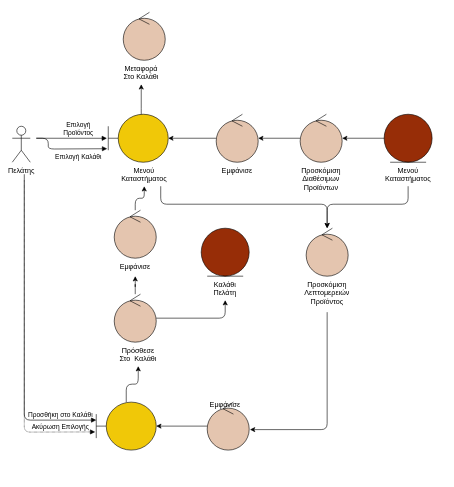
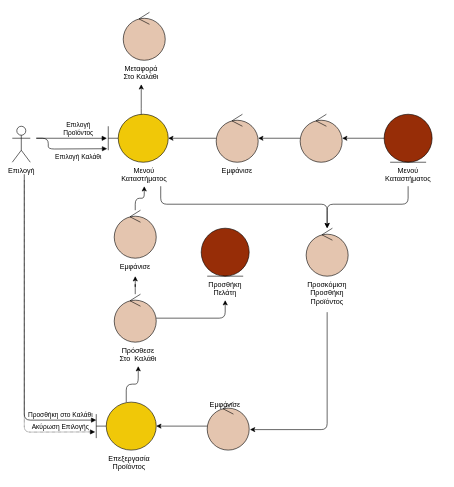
- <mxCell id="24" value="Πελάτης" style="shape=umlActor;verticalLabelPosition=bottom;verticalAlign=top;html=1;outlineConnect=0;" vertex="1" parent="1"><mxGeometry x="20" y="210" width="30" height="60" as="geometry" /></mxCell>
+ <mxCell id="24" value="Επιλογή" style="shape=umlActor;verticalLabelPosition=bottom;verticalAlign=top;html=1;outlineConnect=0;" vertex="1" parent="1"><mxGeometry x="20" y="210" width="30" height="60" as="geometry" /></mxCell>
- <mxCell id="25" value="&lt;meta charset=&quot;utf-8&quot;&gt;&lt;span style=&quot;color: rgb(0, 0, 0); font-family: helvetica; font-size: 12px; font-style: normal; font-weight: 400; letter-spacing: normal; text-indent: 0px; text-transform: none; word-spacing: 0px; display: inline; float: none;&quot;&gt;Προσκόμιση&lt;/span&gt;&lt;br style=&quot;color: rgb(0, 0, 0); font-family: helvetica; font-size: 12px; font-style: normal; font-weight: 400; letter-spacing: normal; text-indent: 0px; text-transform: none; word-spacing: 0px;&quot;&gt;&lt;span style=&quot;color: rgb(0, 0, 0); font-family: helvetica; font-size: 12px; font-style: normal; font-weight: 400; letter-spacing: normal; text-indent: 0px; text-transform: none; word-spacing: 0px; display: inline; float: none;&quot;&gt;Διαθέσιμων&lt;/span&gt;&lt;br style=&quot;color: rgb(0, 0, 0); font-family: helvetica; font-size: 12px; font-style: normal; font-weight: 400; letter-spacing: normal; text-indent: 0px; text-transform: none; word-spacing: 0px;&quot;&gt;&lt;span style=&quot;color: rgb(0, 0, 0); font-family: helvetica; font-size: 12px; font-style: normal; font-weight: 400; letter-spacing: normal; text-indent: 0px; text-transform: none; word-spacing: 0px; display: inline; float: none;&quot;&gt;Προϊόντων&lt;/span&gt;" style="text;whiteSpace=wrap;html=1;align=center;labelBackgroundColor=none;" vertex="1" parent="1"><mxGeometry x="485" y="270" width="100" height="60" as="geometry" /></mxCell>
- <mxCell id="36" value="&lt;font face=&quot;helvetica&quot;&gt;Καλάθι&lt;br&gt;Πελάτη&lt;br&gt;&lt;/font&gt;" style="text;whiteSpace=wrap;html=1;align=center;labelBackgroundColor=none;" vertex="1" parent="1"><mxGeometry x="320" y="460" width="110" height="40" as="geometry" /></mxCell>
+ <mxCell id="36" value="&lt;font face=&quot;helvetica&quot;&gt;Προσθήκη&lt;br&gt;Πελάτη&lt;br&gt;&lt;/font&gt;" style="text;whiteSpace=wrap;html=1;align=center;labelBackgroundColor=none;" vertex="1" parent="1"><mxGeometry x="320" y="460" width="110" height="40" as="geometry" /></mxCell>
- <mxCell id="29" value="&lt;meta charset=&quot;utf-8&quot;&gt;&lt;span style=&quot;color: rgb(0, 0, 0); font-family: helvetica; font-size: 12px; font-style: normal; font-weight: 400; letter-spacing: normal; text-indent: 0px; text-transform: none; word-spacing: 0px; display: inline; float: none;&quot;&gt;Προσκόμιση&lt;/span&gt;&lt;br style=&quot;color: rgb(0, 0, 0); font-family: helvetica; font-size: 12px; font-style: normal; font-weight: 400; letter-spacing: normal; text-indent: 0px; text-transform: none; word-spacing: 0px;&quot;&gt;&lt;span style=&quot;color: rgb(0, 0, 0); font-family: helvetica; font-size: 12px; font-style: normal; font-weight: 400; letter-spacing: normal; text-indent: 0px; text-transform: none; word-spacing: 0px; display: inline; float: none;&quot;&gt;Λεπτομερειών&lt;/span&gt;&lt;br style=&quot;color: rgb(0, 0, 0); font-family: helvetica; font-size: 12px; font-style: normal; font-weight: 400; letter-spacing: normal; text-indent: 0px; text-transform: none; word-spacing: 0px;&quot;&gt;&lt;span style=&quot;color: rgb(0, 0, 0); font-family: helvetica; font-size: 12px; font-style: normal; font-weight: 400; letter-spacing: normal; text-indent: 0px; text-transform: none; word-spacing: 0px; display: inline; float: none;&quot;&gt;Προϊόντος&lt;/span&gt;" style="text;whiteSpace=wrap;html=1;align=center;labelBackgroundColor=none;" vertex="1" parent="1"><mxGeometry x="490" y="460" width="110" height="60" as="geometry" /></mxCell>
+ <mxCell id="29" value="&lt;meta charset=&quot;utf-8&quot;&gt;&lt;span style=&quot;color: rgb(0, 0, 0); font-family: helvetica; font-size: 12px; font-style: normal; font-weight: 400; letter-spacing: normal; text-indent: 0px; text-transform: none; word-spacing: 0px; display: inline; float: none;&quot;&gt;Προσκόμιση&lt;/span&gt;&lt;br style=&quot;color: rgb(0, 0, 0); font-family: helvetica; font-size: 12px; font-style: normal; font-weight: 400; letter-spacing: normal; text-indent: 0px; text-transform: none; word-spacing: 0px;&quot;&gt;&lt;span style=&quot;color: rgb(0, 0, 0); font-family: helvetica; font-size: 12px; font-style: normal; font-weight: 400; letter-spacing: normal; text-indent: 0px; text-transform: none; word-spacing: 0px; display: inline; float: none;&quot;&gt;Προσθήκη&lt;/span&gt;&lt;br style=&quot;color: rgb(0, 0, 0); font-family: helvetica; font-size: 12px; font-style: normal; font-weight: 400; letter-spacing: normal; text-indent: 0px; text-transform: none; word-spacing: 0px;&quot;&gt;&lt;span style=&quot;color: rgb(0, 0, 0); font-family: helvetica; font-size: 12px; font-style: normal; font-weight: 400; letter-spacing: normal; text-indent: 0px; text-transform: none; word-spacing: 0px; display: inline; float: none;&quot;&gt;Προϊόντος&lt;/span&gt;" style="text;whiteSpace=wrap;html=1;align=center;labelBackgroundColor=none;" vertex="1" parent="1"><mxGeometry x="490" y="460" width="110" height="60" as="geometry" /></mxCell>
+ <mxCell id="31" value="&lt;meta charset=&quot;utf-8&quot;&gt;&lt;span style=&quot;color: rgb(0, 0, 0); font-family: helvetica; font-size: 12px; font-style: normal; font-weight: 400; letter-spacing: normal; text-indent: 0px; text-transform: none; word-spacing: 0px; display: inline; float: none;&quot;&gt;Επεξεργασία&lt;/span&gt;&lt;br style=&quot;color: rgb(0, 0, 0); font-family: helvetica; font-size: 12px; font-style: normal; font-weight: 400; letter-spacing: normal; text-indent: 0px; text-transform: none; word-spacing: 0px;&quot;&gt;&lt;span style=&quot;color: rgb(0, 0, 0); font-family: helvetica; font-size: 12px; font-style: normal; font-weight: 400; letter-spacing: normal; text-indent: 0px; text-transform: none; word-spacing: 0px; display: inline; float: none;&quot;&gt;Προϊόντος&lt;/span&gt;" style="text;whiteSpace=wrap;html=1;align=center;labelBackgroundColor=none;" vertex="1" parent="1"><mxGeometry x="165" y="750" width="100" height="40" as="geometry" /></mxCell>
